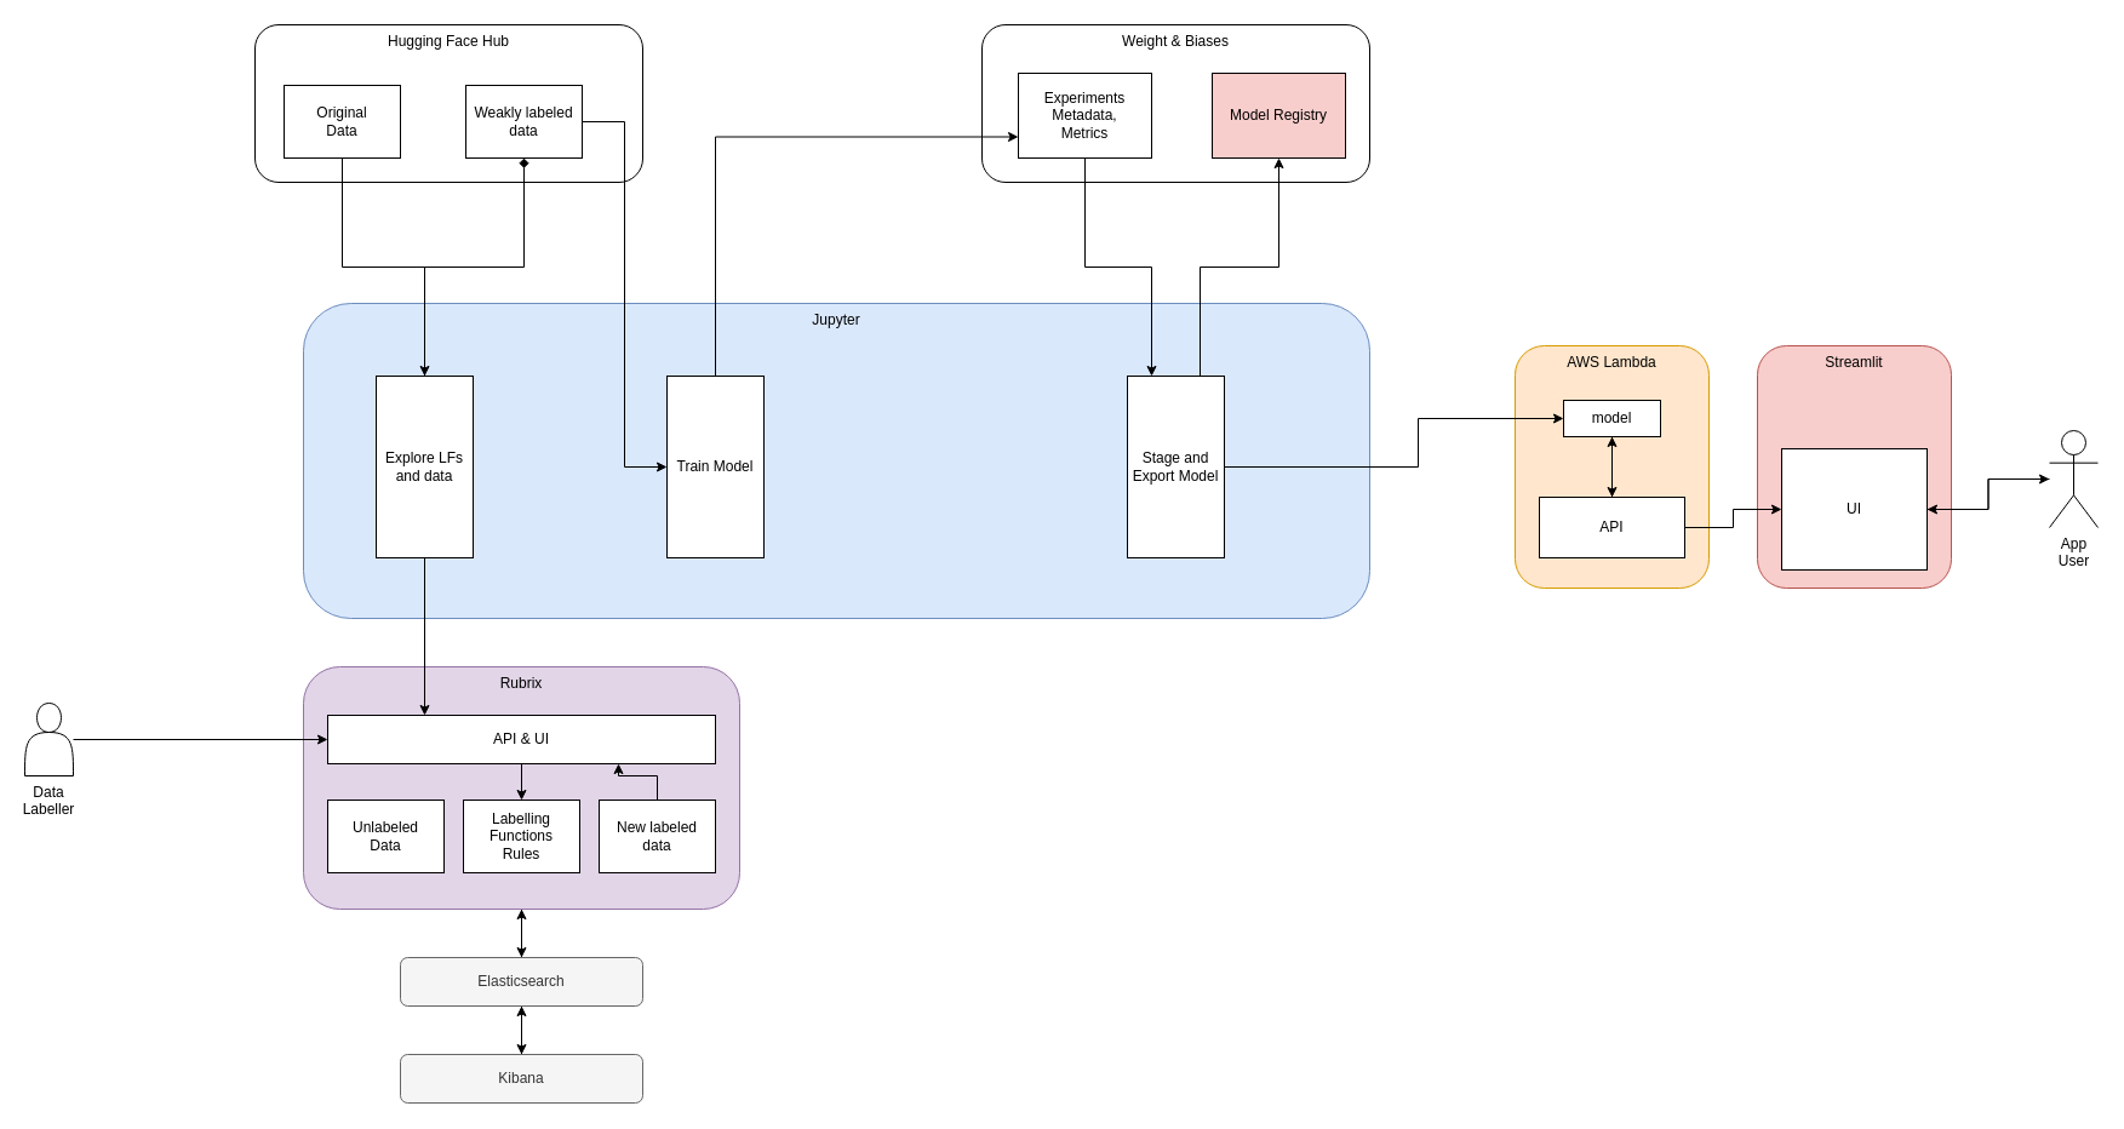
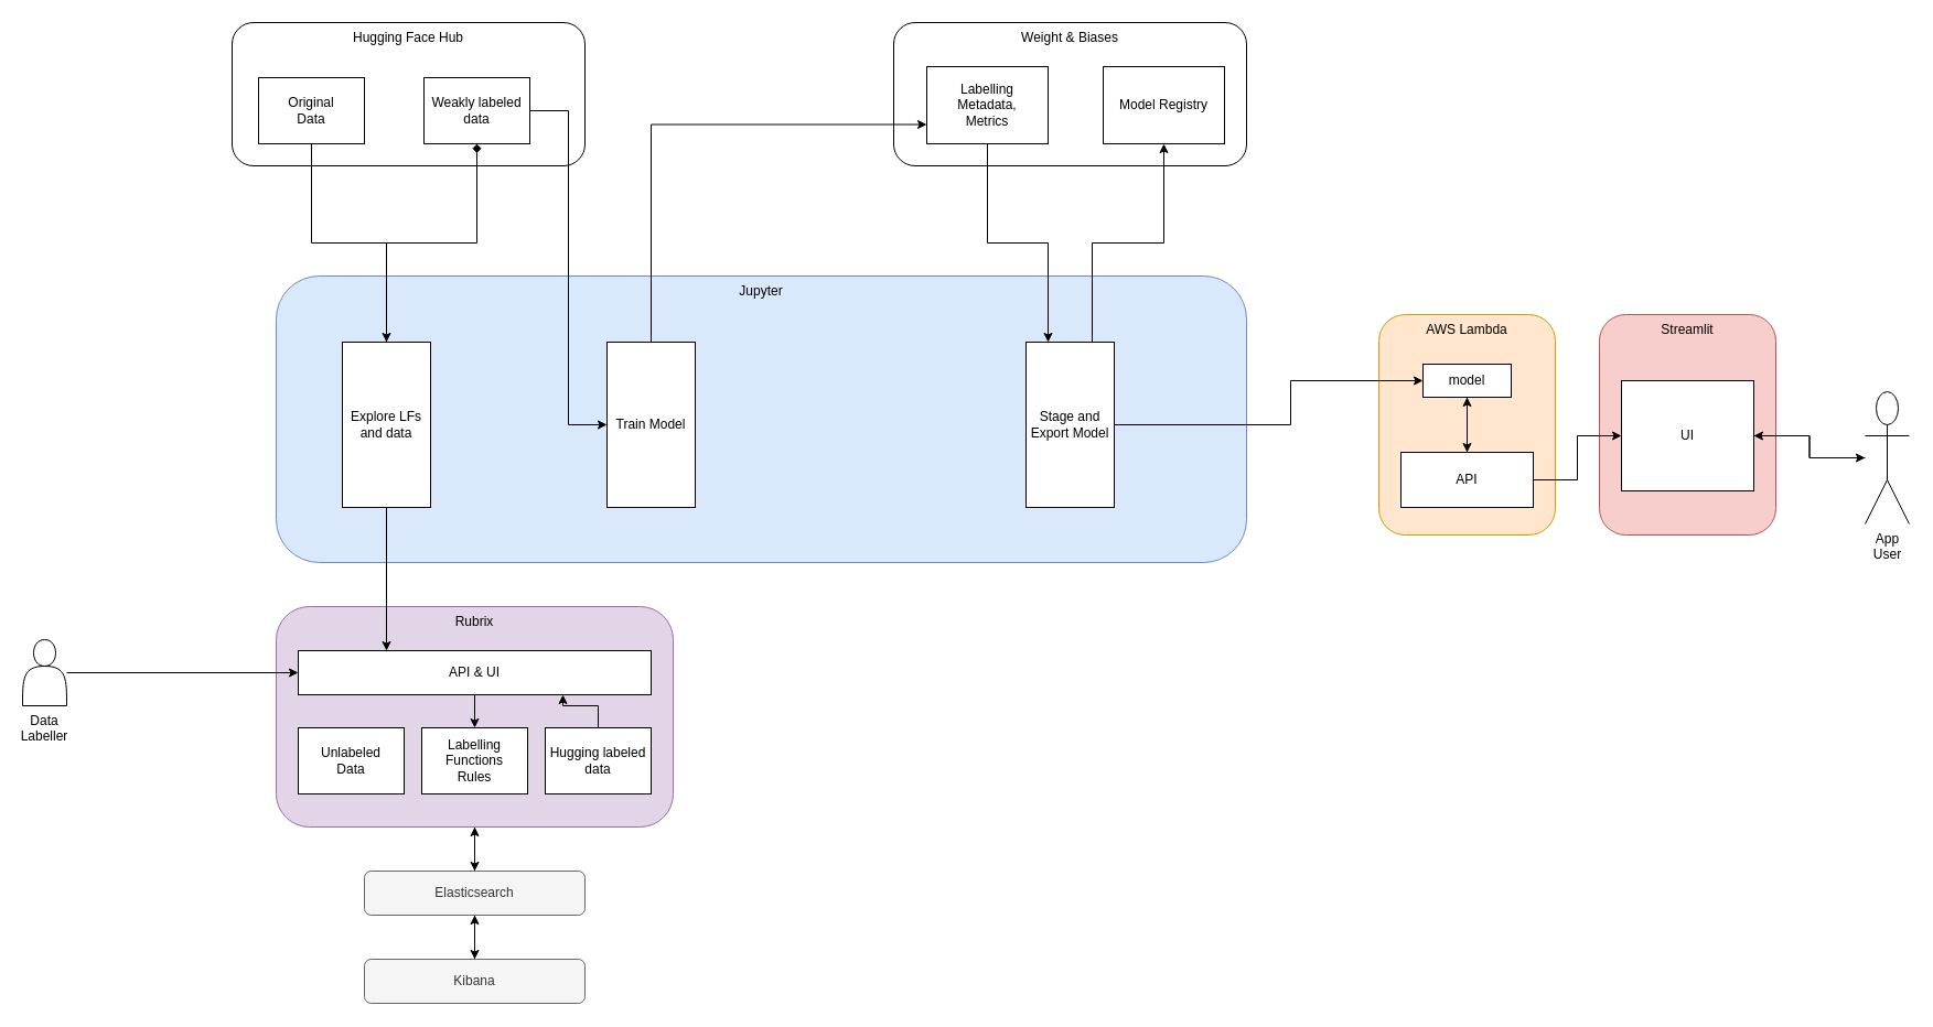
- <mxCell id="40" value="Experiments&lt;br&gt;Metadata,&lt;br&gt;Metrics" style="rounded=0;whiteSpace=wrap;html=1;" vertex="1" parent="1"><mxGeometry x="840" y="60" width="110" height="70" as="geometry" /></mxCell>
+ <mxCell id="40" value="Labelling&lt;br&gt;Metadata,&lt;br&gt;Metrics" style="rounded=0;whiteSpace=wrap;html=1;" vertex="1" parent="1"><mxGeometry x="840" y="60" width="110" height="70" as="geometry" /></mxCell>
- <mxCell id="41" value="Model Registry" style="rounded=0;whiteSpace=wrap;html=1;fillColor=#f8cecc;" vertex="1" parent="1"><mxGeometry x="1000" y="60" width="110" height="70" as="geometry" /></mxCell>
+ <mxCell id="41" value="Model Registry" style="rounded=0;whiteSpace=wrap;html=1;" vertex="1" parent="1"><mxGeometry x="1000" y="60" width="110" height="70" as="geometry" /></mxCell>
- <mxCell id="19" value="App&lt;br&gt;User" style="shape=umlActor;verticalLabelPosition=bottom;verticalAlign=top;html=1;outlineConnect=0;" vertex="1" parent="1"><mxGeometry x="1691" y="355" width="40" height="80" as="geometry" /></mxCell>
+ <mxCell id="19" value="App&lt;br&gt;User" style="shape=umlActor;verticalLabelPosition=bottom;verticalAlign=top;html=1;outlineConnect=0;" vertex="1" parent="1"><mxGeometry x="1691" y="355" width="40" height="120" as="geometry" /></mxCell>
- <mxCell id="16" value="UI" style="rounded=0;whiteSpace=wrap;html=1;" vertex="1" parent="1"><mxGeometry x="1470" y="370" width="120" height="100" as="geometry" /></mxCell>
+ <mxCell id="16" value="UI" style="rounded=0;whiteSpace=wrap;html=1;" vertex="1" parent="1"><mxGeometry x="1470" y="345" width="120" height="100" as="geometry" /></mxCell>
- <mxCell id="45" value="New labeled&lt;br&gt;data" style="rounded=0;whiteSpace=wrap;html=1;" vertex="1" parent="1"><mxGeometry x="494" y="660" width="96" height="60" as="geometry" /></mxCell>
+ <mxCell id="45" value="Hugging labeled&lt;br&gt;data" style="rounded=0;whiteSpace=wrap;html=1;" vertex="1" parent="1"><mxGeometry x="494" y="660" width="96" height="60" as="geometry" /></mxCell>
